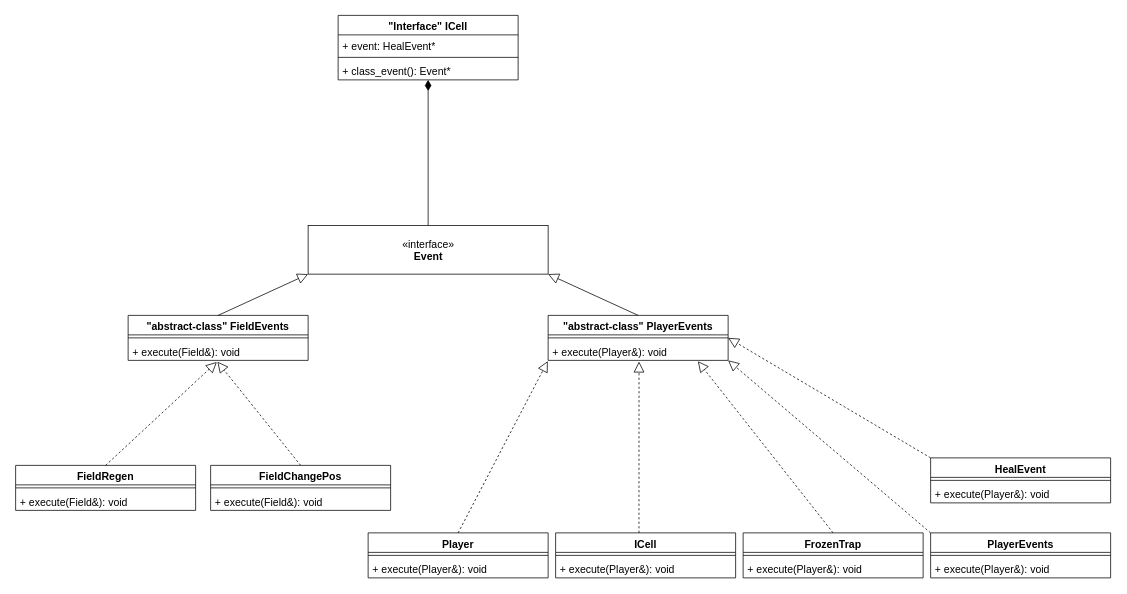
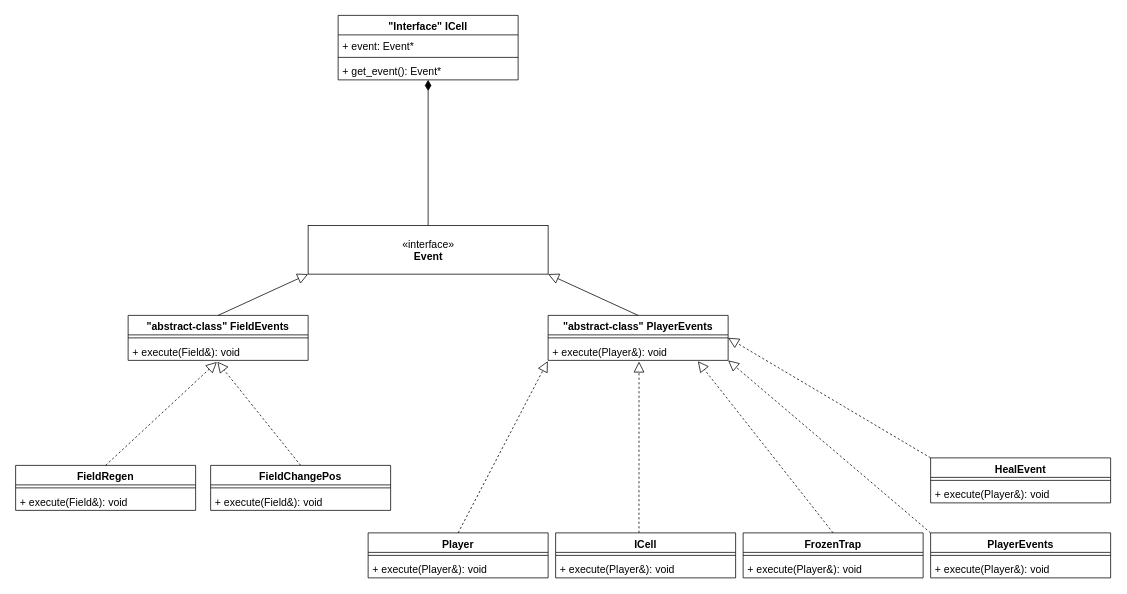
- <mxCell id="6" value="+ event: HealEvent* " style="text;strokeColor=none;fillColor=none;align=left;verticalAlign=top;spacingLeft=4;spacingRight=4;overflow=hidden;rotatable=0;points=[[0,0.5],[1,0.5]];portConstraint=eastwest;fontSize=14;fontFamily=Helvetica;labelBackgroundColor=none;labelBorderColor=none;" parent="5" vertex="1"><mxGeometry y="26" width="240" height="26" as="geometry" /></mxCell>
+ <mxCell id="6" value="+ event: Event* " style="text;strokeColor=none;fillColor=none;align=left;verticalAlign=top;spacingLeft=4;spacingRight=4;overflow=hidden;rotatable=0;points=[[0,0.5],[1,0.5]];portConstraint=eastwest;fontSize=14;fontFamily=Helvetica;labelBackgroundColor=none;labelBorderColor=none;" parent="5" vertex="1"><mxGeometry y="26" width="240" height="26" as="geometry" /></mxCell>
- <mxCell id="8" value="+ class_event(): Event*" style="text;strokeColor=none;fillColor=none;align=left;verticalAlign=top;spacingLeft=4;spacingRight=4;overflow=hidden;rotatable=0;points=[[0,0.5],[1,0.5]];portConstraint=eastwest;fontSize=14;" parent="5" vertex="1"><mxGeometry y="60" width="240" height="26" as="geometry" /></mxCell>
+ <mxCell id="8" value="+ get_event(): Event*" style="text;strokeColor=none;fillColor=none;align=left;verticalAlign=top;spacingLeft=4;spacingRight=4;overflow=hidden;rotatable=0;points=[[0,0.5],[1,0.5]];portConstraint=eastwest;fontSize=14;" parent="5" vertex="1"><mxGeometry y="60" width="240" height="26" as="geometry" /></mxCell>
